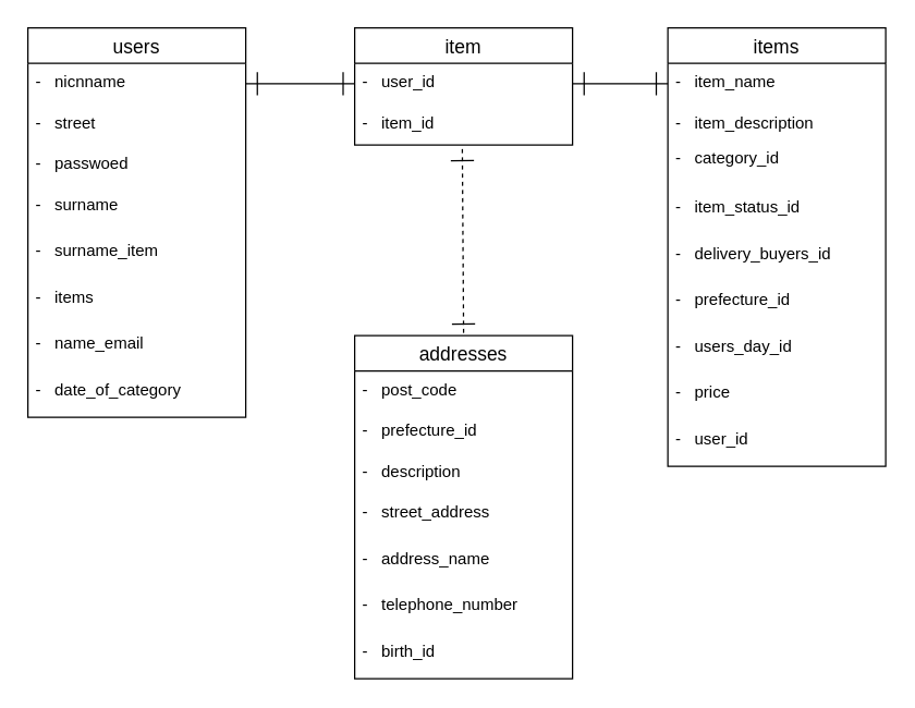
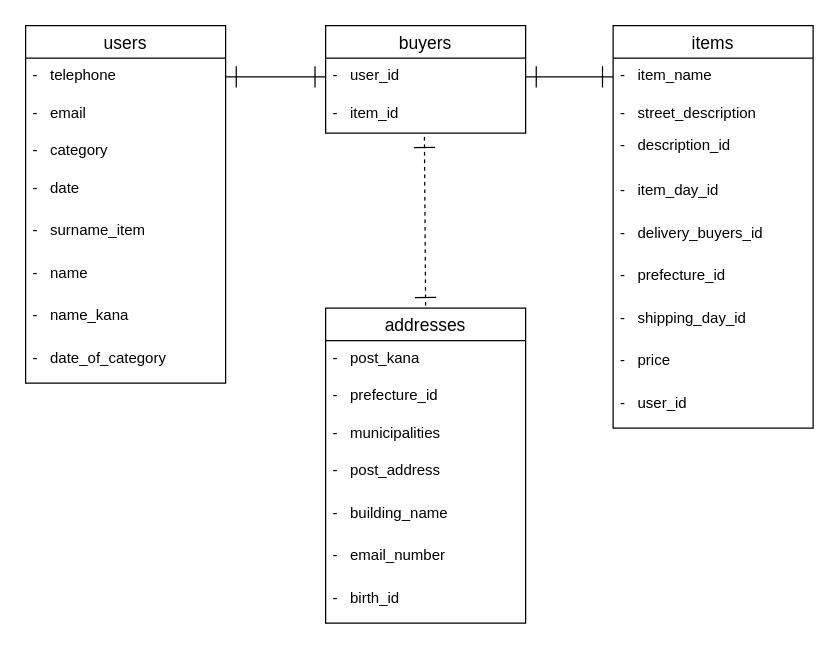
- <mxCell id="29" value="item" style="swimlane;fontStyle=0;childLayout=stackLayout;horizontal=1;startSize=26;horizontalStack=0;resizeParent=1;resizeParentMax=0;resizeLast=0;collapsible=1;marginBottom=0;align=center;fontSize=14;" vertex="1" parent="1"><mxGeometry x="260" y="20" width="160" height="86" as="geometry"><mxRectangle x="60" y="260" width="70" height="30" as="alternateBounds" /></mxGeometry></mxCell>
+ <mxCell id="29" value="buyers" style="swimlane;fontStyle=0;childLayout=stackLayout;horizontal=1;startSize=26;horizontalStack=0;resizeParent=1;resizeParentMax=0;resizeLast=0;collapsible=1;marginBottom=0;align=center;fontSize=14;" vertex="1" parent="1"><mxGeometry x="260" y="20" width="160" height="86" as="geometry"><mxRectangle x="60" y="260" width="70" height="30" as="alternateBounds" /></mxGeometry></mxCell>
- <mxCell id="3" value="-   nicnname" style="text;strokeColor=none;fillColor=none;spacingLeft=4;spacingRight=4;overflow=hidden;rotatable=0;points=[[0,0.5],[1,0.5]];portConstraint=eastwest;fontSize=12;" parent="2" vertex="1"><mxGeometry y="26" width="160" height="30" as="geometry" /></mxCell>
+ <mxCell id="3" value="-   telephone" style="text;strokeColor=none;fillColor=none;spacingLeft=4;spacingRight=4;overflow=hidden;rotatable=0;points=[[0,0.5],[1,0.5]];portConstraint=eastwest;fontSize=12;" parent="2" vertex="1"><mxGeometry y="26" width="160" height="30" as="geometry" /></mxCell>
- <mxCell id="4" value="-   street" style="text;strokeColor=none;fillColor=none;spacingLeft=4;spacingRight=4;overflow=hidden;rotatable=0;points=[[0,0.5],[1,0.5]];portConstraint=eastwest;fontSize=12;" parent="2" vertex="1"><mxGeometry y="56" width="160" height="30" as="geometry" /></mxCell>
+ <mxCell id="4" value="-   email" style="text;strokeColor=none;fillColor=none;spacingLeft=4;spacingRight=4;overflow=hidden;rotatable=0;points=[[0,0.5],[1,0.5]];portConstraint=eastwest;fontSize=12;" parent="2" vertex="1"><mxGeometry y="56" width="160" height="30" as="geometry" /></mxCell>
- <mxCell id="13" value="-   item_description&#10;" style="text;strokeColor=none;fillColor=none;spacingLeft=4;spacingRight=4;overflow=hidden;rotatable=0;points=[[0,0.5],[1,0.5]];portConstraint=eastwest;fontSize=12;" parent="11" vertex="1"><mxGeometry y="56" width="160" height="26" as="geometry" /></mxCell>
+ <mxCell id="13" value="-   street_description&#10;" style="text;strokeColor=none;fillColor=none;spacingLeft=4;spacingRight=4;overflow=hidden;rotatable=0;points=[[0,0.5],[1,0.5]];portConstraint=eastwest;fontSize=12;" parent="11" vertex="1"><mxGeometry y="56" width="160" height="26" as="geometry" /></mxCell>
- <mxCell id="14" value="-   category_id" style="text;strokeColor=none;fillColor=none;spacingLeft=4;spacingRight=4;overflow=hidden;rotatable=0;points=[[0,0.5],[1,0.5]];portConstraint=eastwest;fontSize=12;" parent="11" vertex="1"><mxGeometry y="82" width="160" height="36" as="geometry" /></mxCell>
+ <mxCell id="14" value="-   description_id" style="text;strokeColor=none;fillColor=none;spacingLeft=4;spacingRight=4;overflow=hidden;rotatable=0;points=[[0,0.5],[1,0.5]];portConstraint=eastwest;fontSize=12;" parent="11" vertex="1"><mxGeometry y="82" width="160" height="36" as="geometry" /></mxCell>
- <mxCell id="5" value="-   passwoed&#10;" style="text;strokeColor=none;fillColor=none;spacingLeft=4;spacingRight=4;overflow=hidden;rotatable=0;points=[[0,0.5],[1,0.5]];portConstraint=eastwest;fontSize=12;" parent="2" vertex="1"><mxGeometry y="86" width="160" height="30" as="geometry" /></mxCell>
+ <mxCell id="5" value="-   category&#10;" style="text;strokeColor=none;fillColor=none;spacingLeft=4;spacingRight=4;overflow=hidden;rotatable=0;points=[[0,0.5],[1,0.5]];portConstraint=eastwest;fontSize=12;" parent="2" vertex="1"><mxGeometry y="86" width="160" height="30" as="geometry" /></mxCell>
- <mxCell id="6" value="-   surname&#10;" style="text;strokeColor=none;fillColor=none;spacingLeft=4;spacingRight=4;overflow=hidden;rotatable=0;points=[[0,0.5],[1,0.5]];portConstraint=eastwest;fontSize=12;" parent="2" vertex="1"><mxGeometry y="116" width="160" height="34" as="geometry" /></mxCell>
+ <mxCell id="6" value="-   date&#10;" style="text;strokeColor=none;fillColor=none;spacingLeft=4;spacingRight=4;overflow=hidden;rotatable=0;points=[[0,0.5],[1,0.5]];portConstraint=eastwest;fontSize=12;" parent="2" vertex="1"><mxGeometry y="116" width="160" height="34" as="geometry" /></mxCell>
- <mxCell id="15" value="-   item_status_id" style="text;strokeColor=none;fillColor=none;spacingLeft=4;spacingRight=4;overflow=hidden;rotatable=0;points=[[0,0.5],[1,0.5]];portConstraint=eastwest;fontSize=12;" parent="11" vertex="1"><mxGeometry y="118" width="160" height="34" as="geometry" /></mxCell>
+ <mxCell id="15" value="-   item_day_id" style="text;strokeColor=none;fillColor=none;spacingLeft=4;spacingRight=4;overflow=hidden;rotatable=0;points=[[0,0.5],[1,0.5]];portConstraint=eastwest;fontSize=12;" parent="11" vertex="1"><mxGeometry y="118" width="160" height="34" as="geometry" /></mxCell>
- <mxCell id="8" value="-   items&#10;" style="text;strokeColor=none;fillColor=none;spacingLeft=4;spacingRight=4;overflow=hidden;rotatable=0;points=[[0,0.5],[1,0.5]];portConstraint=eastwest;fontSize=12;" vertex="1" parent="2"><mxGeometry y="184" width="160" height="34" as="geometry" /></mxCell>
+ <mxCell id="8" value="-   name&#10;" style="text;strokeColor=none;fillColor=none;spacingLeft=4;spacingRight=4;overflow=hidden;rotatable=0;points=[[0,0.5],[1,0.5]];portConstraint=eastwest;fontSize=12;" vertex="1" parent="2"><mxGeometry y="184" width="160" height="34" as="geometry" /></mxCell>
- <mxCell id="9" value="-   name_email" style="text;strokeColor=none;fillColor=none;spacingLeft=4;spacingRight=4;overflow=hidden;rotatable=0;points=[[0,0.5],[1,0.5]];portConstraint=eastwest;fontSize=12;" vertex="1" parent="2"><mxGeometry y="218" width="160" height="34" as="geometry" /></mxCell>
+ <mxCell id="9" value="-   name_kana" style="text;strokeColor=none;fillColor=none;spacingLeft=4;spacingRight=4;overflow=hidden;rotatable=0;points=[[0,0.5],[1,0.5]];portConstraint=eastwest;fontSize=12;" vertex="1" parent="2"><mxGeometry y="218" width="160" height="34" as="geometry" /></mxCell>
- <mxCell id="18" value="-   users_day_id" style="text;strokeColor=none;fillColor=none;spacingLeft=4;spacingRight=4;overflow=hidden;rotatable=0;points=[[0,0.5],[1,0.5]];portConstraint=eastwest;fontSize=12;" parent="11" vertex="1"><mxGeometry y="220" width="160" height="34" as="geometry" /></mxCell>
+ <mxCell id="18" value="-   shipping_day_id" style="text;strokeColor=none;fillColor=none;spacingLeft=4;spacingRight=4;overflow=hidden;rotatable=0;points=[[0,0.5],[1,0.5]];portConstraint=eastwest;fontSize=12;" parent="11" vertex="1"><mxGeometry y="220" width="160" height="34" as="geometry" /></mxCell>
- <mxCell id="22" value="-   post_code&#10;&#10;&#10;" style="text;strokeColor=none;fillColor=none;spacingLeft=4;spacingRight=4;overflow=hidden;rotatable=0;points=[[0,0.5],[1,0.5]];portConstraint=eastwest;fontSize=12;" parent="21" vertex="1"><mxGeometry y="26" width="160" height="30" as="geometry" /></mxCell>
+ <mxCell id="22" value="-   post_kana&#10;&#10;&#10;" style="text;strokeColor=none;fillColor=none;spacingLeft=4;spacingRight=4;overflow=hidden;rotatable=0;points=[[0,0.5],[1,0.5]];portConstraint=eastwest;fontSize=12;" parent="21" vertex="1"><mxGeometry y="26" width="160" height="30" as="geometry" /></mxCell>
- <mxCell id="24" value="-   description" style="text;strokeColor=none;fillColor=none;spacingLeft=4;spacingRight=4;overflow=hidden;rotatable=0;points=[[0,0.5],[1,0.5]];portConstraint=eastwest;fontSize=12;" parent="21" vertex="1"><mxGeometry y="86" width="160" height="30" as="geometry" /></mxCell>
+ <mxCell id="24" value="-   municipalities" style="text;strokeColor=none;fillColor=none;spacingLeft=4;spacingRight=4;overflow=hidden;rotatable=0;points=[[0,0.5],[1,0.5]];portConstraint=eastwest;fontSize=12;" parent="21" vertex="1"><mxGeometry y="86" width="160" height="30" as="geometry" /></mxCell>
- <mxCell id="25" value="-   street_address" style="text;strokeColor=none;fillColor=none;spacingLeft=4;spacingRight=4;overflow=hidden;rotatable=0;points=[[0,0.5],[1,0.5]];portConstraint=eastwest;fontSize=12;" parent="21" vertex="1"><mxGeometry y="116" width="160" height="34" as="geometry" /></mxCell>
+ <mxCell id="25" value="-   post_address" style="text;strokeColor=none;fillColor=none;spacingLeft=4;spacingRight=4;overflow=hidden;rotatable=0;points=[[0,0.5],[1,0.5]];portConstraint=eastwest;fontSize=12;" parent="21" vertex="1"><mxGeometry y="116" width="160" height="34" as="geometry" /></mxCell>
- <mxCell id="26" value="-   address_name" style="text;strokeColor=none;fillColor=none;spacingLeft=4;spacingRight=4;overflow=hidden;rotatable=0;points=[[0,0.5],[1,0.5]];portConstraint=eastwest;fontSize=12;" parent="21" vertex="1"><mxGeometry y="150" width="160" height="34" as="geometry" /></mxCell>
+ <mxCell id="26" value="-   building_name" style="text;strokeColor=none;fillColor=none;spacingLeft=4;spacingRight=4;overflow=hidden;rotatable=0;points=[[0,0.5],[1,0.5]];portConstraint=eastwest;fontSize=12;" parent="21" vertex="1"><mxGeometry y="150" width="160" height="34" as="geometry" /></mxCell>
- <mxCell id="27" value="-   telephone_number" style="text;strokeColor=none;fillColor=none;spacingLeft=4;spacingRight=4;overflow=hidden;rotatable=0;points=[[0,0.5],[1,0.5]];portConstraint=eastwest;fontSize=12;" parent="21" vertex="1"><mxGeometry y="184" width="160" height="34" as="geometry" /></mxCell>
+ <mxCell id="27" value="-   email_number" style="text;strokeColor=none;fillColor=none;spacingLeft=4;spacingRight=4;overflow=hidden;rotatable=0;points=[[0,0.5],[1,0.5]];portConstraint=eastwest;fontSize=12;" parent="21" vertex="1"><mxGeometry y="184" width="160" height="34" as="geometry" /></mxCell>
